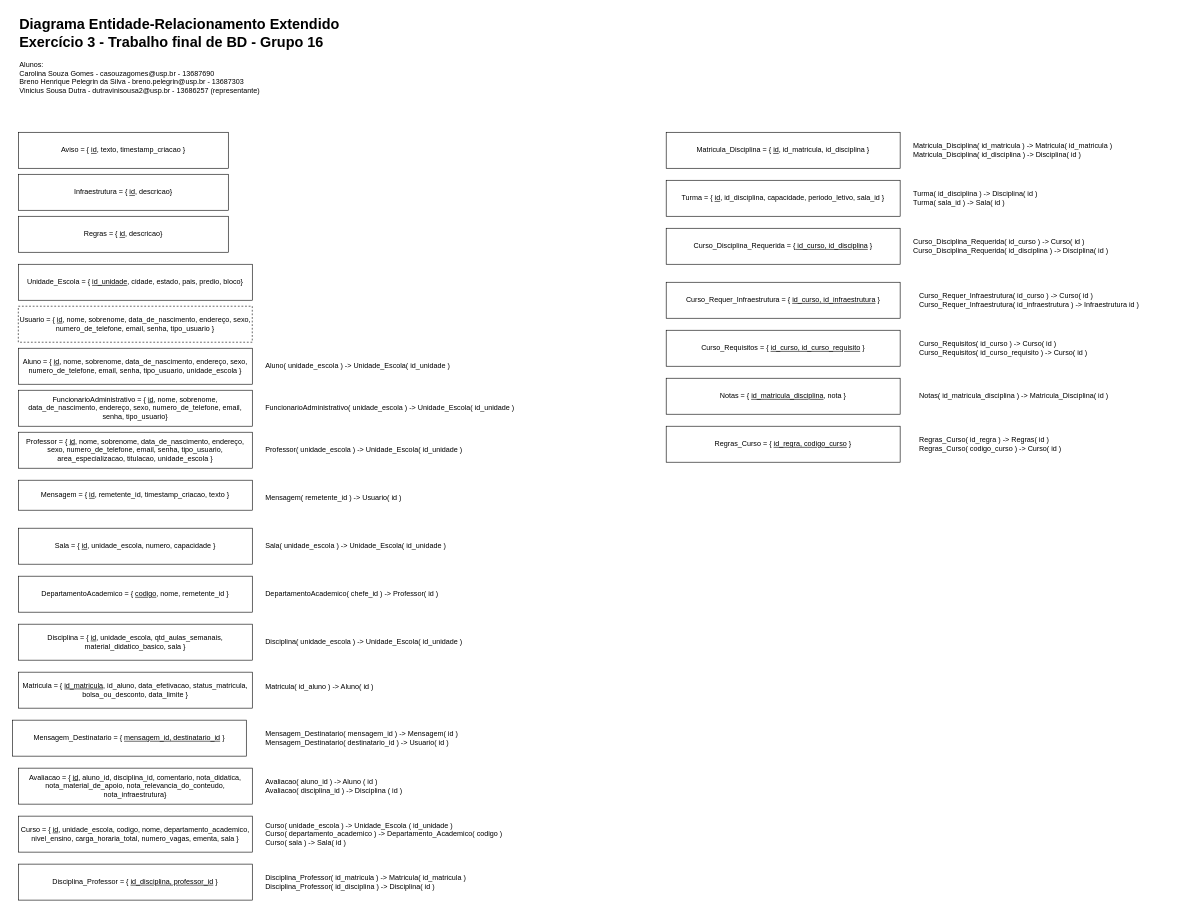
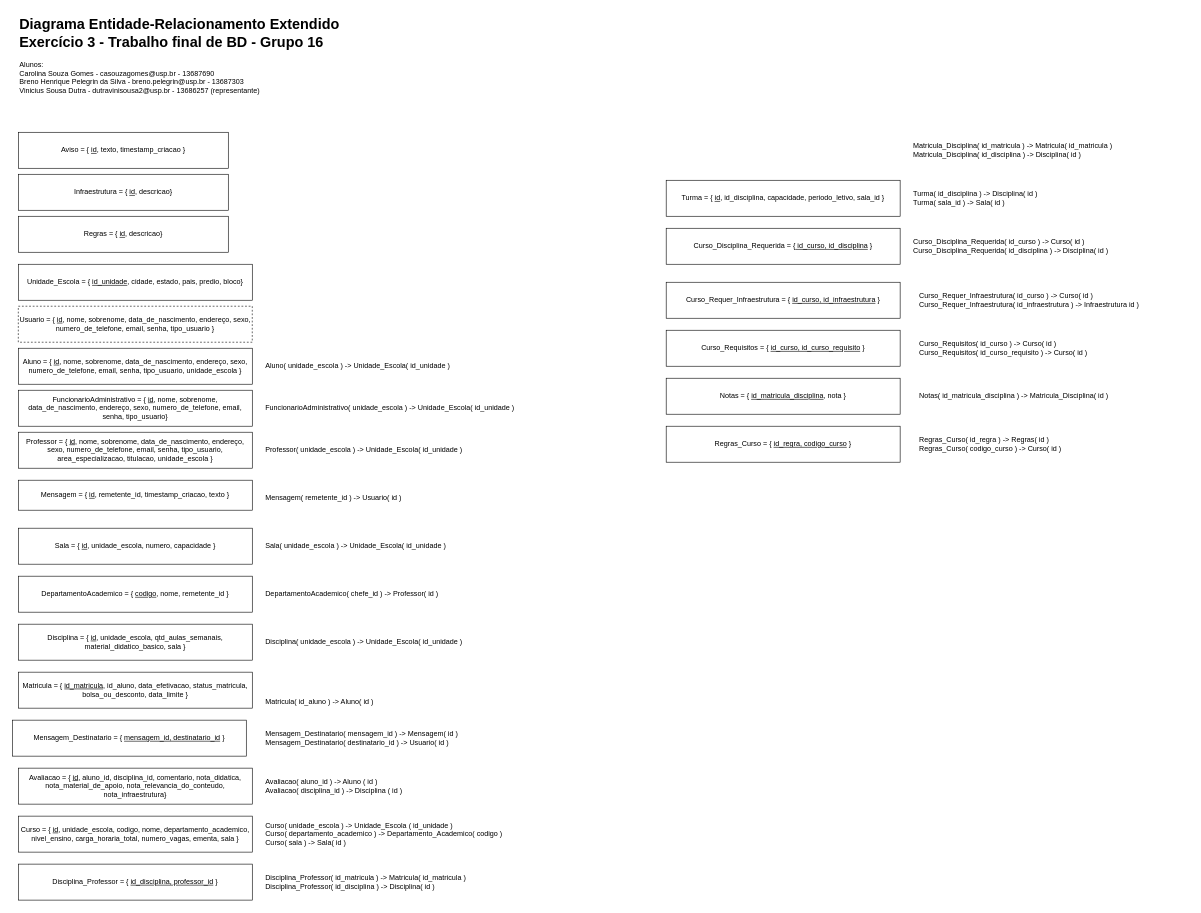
- <mxCell id="19" value="Matricula_Disciplina = { &lt;u&gt;id&lt;/u&gt;, id_matricula, id_disciplina }" style="rounded=0;whiteSpace=wrap;html=1;" vertex="1" parent="1"><mxGeometry x="1110" y="220" width="390" height="60" as="geometry" /></mxCell>
- <mxCell id="33" value="Matricula( id_aluno ) -&amp;gt; Aluno( id )" style="text;html=1;align=left;verticalAlign=middle;whiteSpace=wrap;rounded=0;" vertex="1" parent="1"><mxGeometry x="440" y="1130" width="450" height="30" as="geometry" /></mxCell>
+ <mxCell id="33" value="Matricula( id_aluno ) -&amp;gt; Aluno( id )" style="text;html=1;align=left;verticalAlign=middle;whiteSpace=wrap;rounded=0;" vertex="1" parent="1"><mxGeometry x="440" y="1155" width="450" height="30" as="geometry" /></mxCell>
